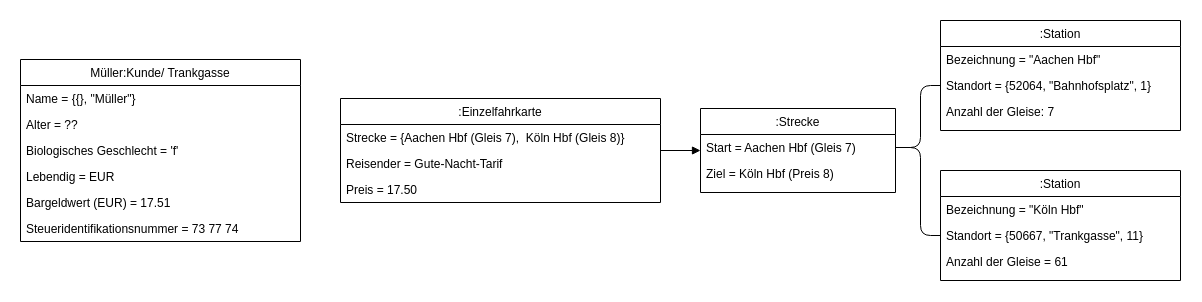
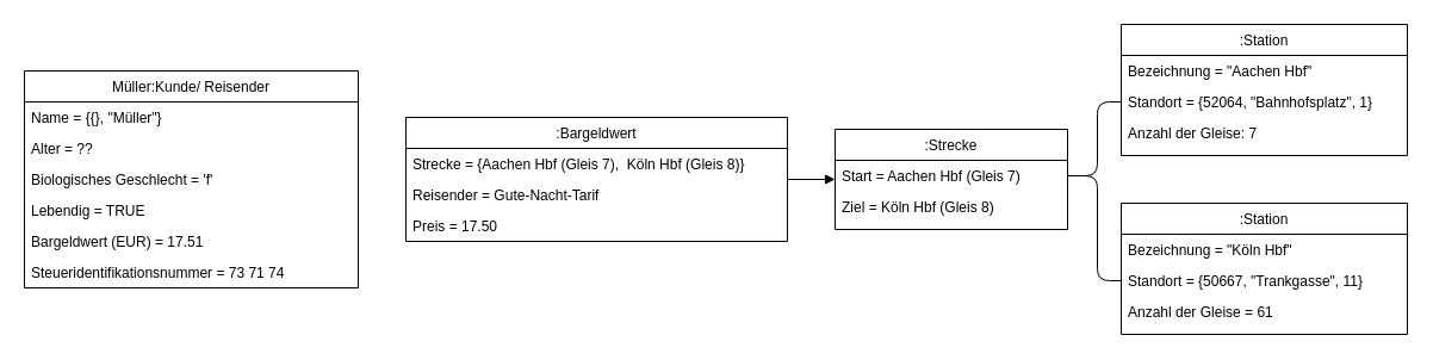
- <mxCell id="2" value="Müller:Kunde/ Trankgasse" style="swimlane;fontStyle=0;childLayout=stackLayout;horizontal=1;startSize=26;horizontalStack=0;resizeParent=1;resizeParentMax=0;resizeLast=0;collapsible=1;marginBottom=0;verticalAlign=top;" parent="1" vertex="1"><mxGeometry x="20" y="59" width="280" height="182" as="geometry"><mxRectangle x="40" y="40" width="70" height="26" as="alternateBounds" /></mxGeometry></mxCell>
+ <mxCell id="2" value="Müller:Kunde/ Reisender" style="swimlane;fontStyle=0;childLayout=stackLayout;horizontal=1;startSize=26;horizontalStack=0;resizeParent=1;resizeParentMax=0;resizeLast=0;collapsible=1;marginBottom=0;verticalAlign=top;" parent="1" vertex="1"><mxGeometry x="20" y="59" width="280" height="182" as="geometry"><mxRectangle x="40" y="40" width="70" height="26" as="alternateBounds" /></mxGeometry></mxCell>
- <mxCell id="9" value=":Einzelfahrkarte" style="swimlane;fontStyle=0;childLayout=stackLayout;horizontal=1;startSize=26;horizontalStack=0;resizeParent=1;resizeParentMax=0;resizeLast=0;collapsible=1;marginBottom=0;verticalAlign=top;" parent="1" vertex="1"><mxGeometry x="340" y="98" width="320" height="104" as="geometry"><mxRectangle x="40" y="40" width="70" height="26" as="alternateBounds" /></mxGeometry></mxCell>
+ <mxCell id="9" value=":Bargeldwert" style="swimlane;fontStyle=0;childLayout=stackLayout;horizontal=1;startSize=26;horizontalStack=0;resizeParent=1;resizeParentMax=0;resizeLast=0;collapsible=1;marginBottom=0;verticalAlign=top;" parent="1" vertex="1"><mxGeometry x="340" y="98" width="320" height="104" as="geometry"><mxRectangle x="40" y="40" width="70" height="26" as="alternateBounds" /></mxGeometry></mxCell>
- <mxCell id="15" value="Ziel = Köln Hbf (Preis 8)" style="text;strokeColor=none;fillColor=none;align=left;verticalAlign=top;spacingLeft=4;spacingRight=4;overflow=hidden;rotatable=0;points=[[0,0.5],[1,0.5]];portConstraint=eastwest;" parent="13" vertex="1"><mxGeometry y="52" width="195" height="32" as="geometry" /></mxCell>
+ <mxCell id="15" value="Ziel = Köln Hbf (Gleis 8)" style="text;strokeColor=none;fillColor=none;align=left;verticalAlign=top;spacingLeft=4;spacingRight=4;overflow=hidden;rotatable=0;points=[[0,0.5],[1,0.5]];portConstraint=eastwest;" parent="13" vertex="1"><mxGeometry y="52" width="195" height="32" as="geometry" /></mxCell>
- <mxCell id="6" value="Lebendig = EUR" style="text;strokeColor=none;fillColor=none;align=left;verticalAlign=top;spacingLeft=4;spacingRight=4;overflow=hidden;rotatable=0;points=[[0,0.5],[1,0.5]];portConstraint=eastwest;" parent="2" vertex="1"><mxGeometry y="104" width="280" height="26" as="geometry" /></mxCell>
+ <mxCell id="6" value="Lebendig = TRUE" style="text;strokeColor=none;fillColor=none;align=left;verticalAlign=top;spacingLeft=4;spacingRight=4;overflow=hidden;rotatable=0;points=[[0,0.5],[1,0.5]];portConstraint=eastwest;" parent="2" vertex="1"><mxGeometry y="104" width="280" height="26" as="geometry" /></mxCell>
- <mxCell id="8" value="Steueridentifikationsnummer = 73 77 74" style="text;strokeColor=none;fillColor=none;align=left;verticalAlign=top;spacingLeft=4;spacingRight=4;overflow=hidden;rotatable=0;points=[[0,0.5],[1,0.5]];portConstraint=eastwest;" parent="2" vertex="1"><mxGeometry y="156" width="280" height="26" as="geometry" /></mxCell>
+ <mxCell id="8" value="Steueridentifikationsnummer = 73 71 74" style="text;strokeColor=none;fillColor=none;align=left;verticalAlign=top;spacingLeft=4;spacingRight=4;overflow=hidden;rotatable=0;points=[[0,0.5],[1,0.5]];portConstraint=eastwest;" parent="2" vertex="1"><mxGeometry y="156" width="280" height="26" as="geometry" /></mxCell>
